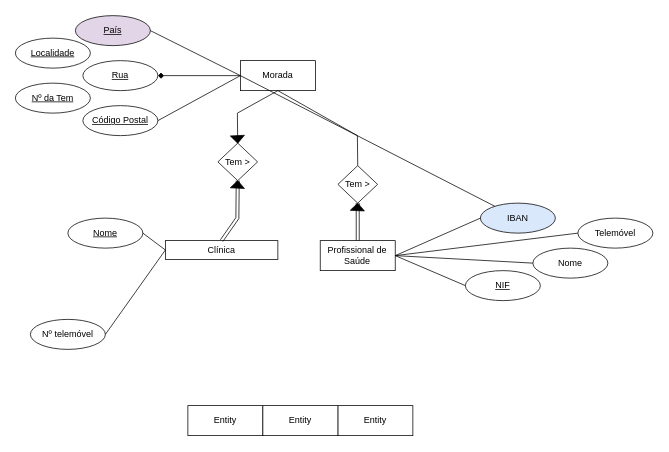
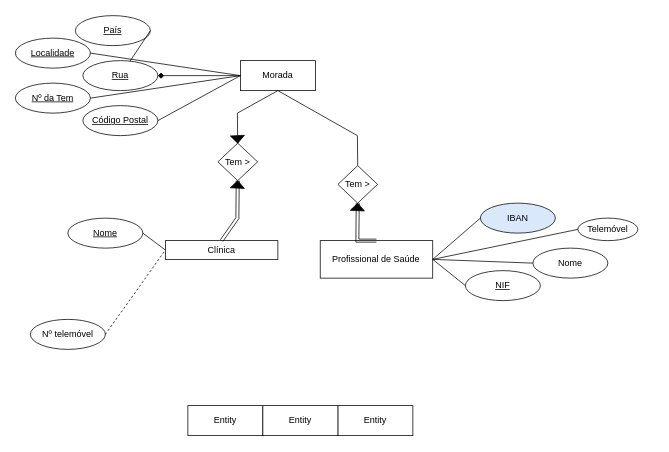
- <mxCell id="15" value="País" style="ellipse;whiteSpace=wrap;html=1;align=center;fontStyle=4;fillColor=#e1d5e7;" vertex="1" parent="1"><mxGeometry x="100" y="20" width="100" height="40" as="geometry" /></mxCell>
+ <mxCell id="15" value="País" style="ellipse;whiteSpace=wrap;html=1;align=center;fontStyle=4;" vertex="1" parent="1"><mxGeometry x="100" y="20" width="100" height="40" as="geometry" /></mxCell>
- <mxCell id="18" value="" style="endArrow=none;html=1;rounded=0;exitX=1;exitY=0.5;exitDx=0;exitDy=0;entryX=0;entryY=0.5;entryDx=0;entryDy=0;" edge="1" parent="1" source="15" target="3"><mxGeometry width="50" height="50" relative="1" as="geometry"><mxPoint x="470" y="400" as="sourcePoint" /><mxPoint x="520" y="350" as="targetPoint" /></mxGeometry></mxCell>
+ <mxCell id="18" value="" style="endArrow=none;html=1;rounded=0;exitX=1;exitY=0.5;exitDx=0;exitDy=0;" edge="1" parent="1" source="15" target="13"><mxGeometry width="50" height="50" relative="1" as="geometry"><mxPoint x="470" y="400" as="sourcePoint" /><mxPoint x="520" y="350" as="targetPoint" /></mxGeometry></mxCell>
+ <mxCell id="19" value="" style="endArrow=none;html=1;rounded=0;entryX=0;entryY=0.5;entryDx=0;entryDy=0;exitX=1;exitY=0.5;exitDx=0;exitDy=0;" edge="1" parent="1" source="14" target="3"><mxGeometry width="50" height="50" relative="1" as="geometry"><mxPoint x="470" y="400" as="sourcePoint" /><mxPoint x="520" y="350" as="targetPoint" /></mxGeometry></mxCell>
- <mxCell id="21" value="" style="endArrow=none;html=1;rounded=0;exitX=0;exitY=0.5;exitDx=0;exitDy=0;" edge="1" parent="1" source="3" target="36"><mxGeometry width="50" height="50" relative="1" as="geometry"><mxPoint x="470" y="400" as="sourcePoint" /><mxPoint x="520" y="350" as="targetPoint" /></mxGeometry></mxCell>
+ <mxCell id="21" value="" style="endArrow=none;html=1;rounded=0;exitX=0;exitY=0.5;exitDx=0;exitDy=0;entryX=1;entryY=0.5;entryDx=0;entryDy=0;" edge="1" parent="1" source="3" target="12"><mxGeometry width="50" height="50" relative="1" as="geometry"><mxPoint x="470" y="400" as="sourcePoint" /><mxPoint x="520" y="350" as="targetPoint" /></mxGeometry></mxCell>
- <mxCell id="34" value="Telemóvel" style="ellipse;whiteSpace=wrap;html=1;align=center;" vertex="1" parent="1"><mxGeometry x="770" y="290" width="100" height="40" as="geometry" /></mxCell>
+ <mxCell id="34" value="Telemóvel" style="ellipse;whiteSpace=wrap;html=1;align=center;" vertex="1" parent="1"><mxGeometry x="770" y="290" width="80" height="30" as="geometry" /></mxCell>
- <mxCell id="2" value="Profissional de Saúde" style="whiteSpace=wrap;html=1;align=center;" vertex="1" parent="1"><mxGeometry x="426.46" y="320" width="100" height="40" as="geometry" /></mxCell>
+ <mxCell id="2" value="Profissional de Saúde" style="whiteSpace=wrap;html=1;align=center;" vertex="1" parent="1"><mxGeometry x="426.46" y="320" width="150" height="50" as="geometry" /></mxCell>
- <mxCell id="11" value="" style="endArrow=none;html=1;rounded=0;exitX=1;exitY=0.5;exitDx=0;exitDy=0;entryX=0;entryY=0.5;entryDx=0;entryDy=0;" edge="1" parent="1" source="8" target="4"><mxGeometry width="50" height="50" relative="1" as="geometry"><mxPoint x="470" y="400" as="sourcePoint" /><mxPoint x="520" y="350" as="targetPoint" /></mxGeometry></mxCell>
+ <mxCell id="11" value="" style="endArrow=none;html=1;rounded=0;exitX=1;exitY=0.5;exitDx=0;exitDy=0;entryX=0;entryY=0.5;entryDx=0;entryDy=0;dashed=1;" edge="1" parent="1" source="8" target="4"><mxGeometry width="50" height="50" relative="1" as="geometry"><mxPoint x="470" y="400" as="sourcePoint" /><mxPoint x="520" y="350" as="targetPoint" /></mxGeometry></mxCell>
